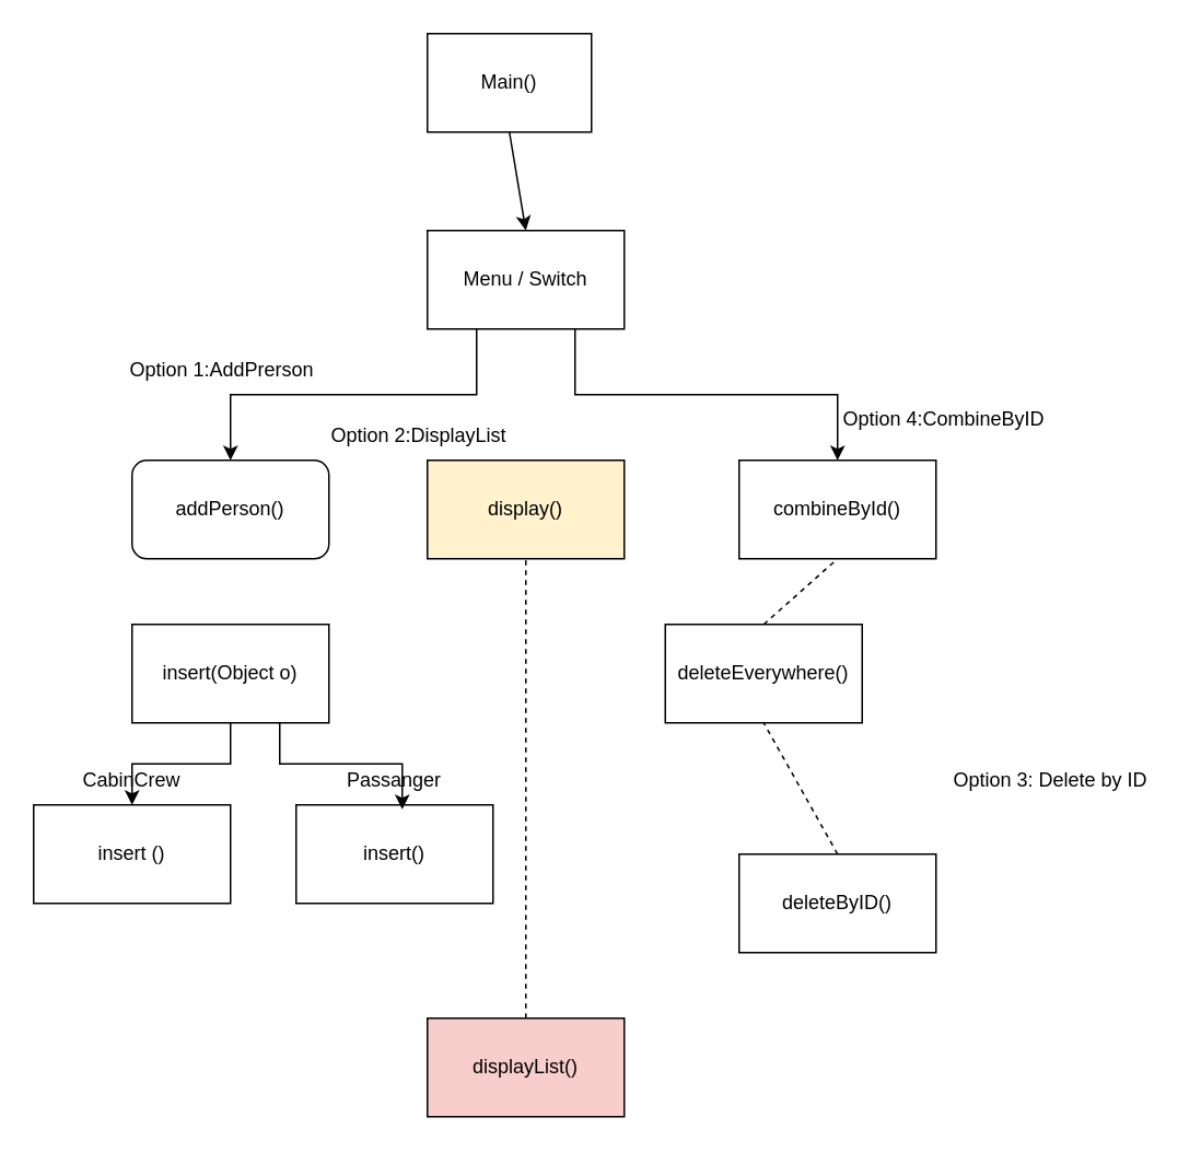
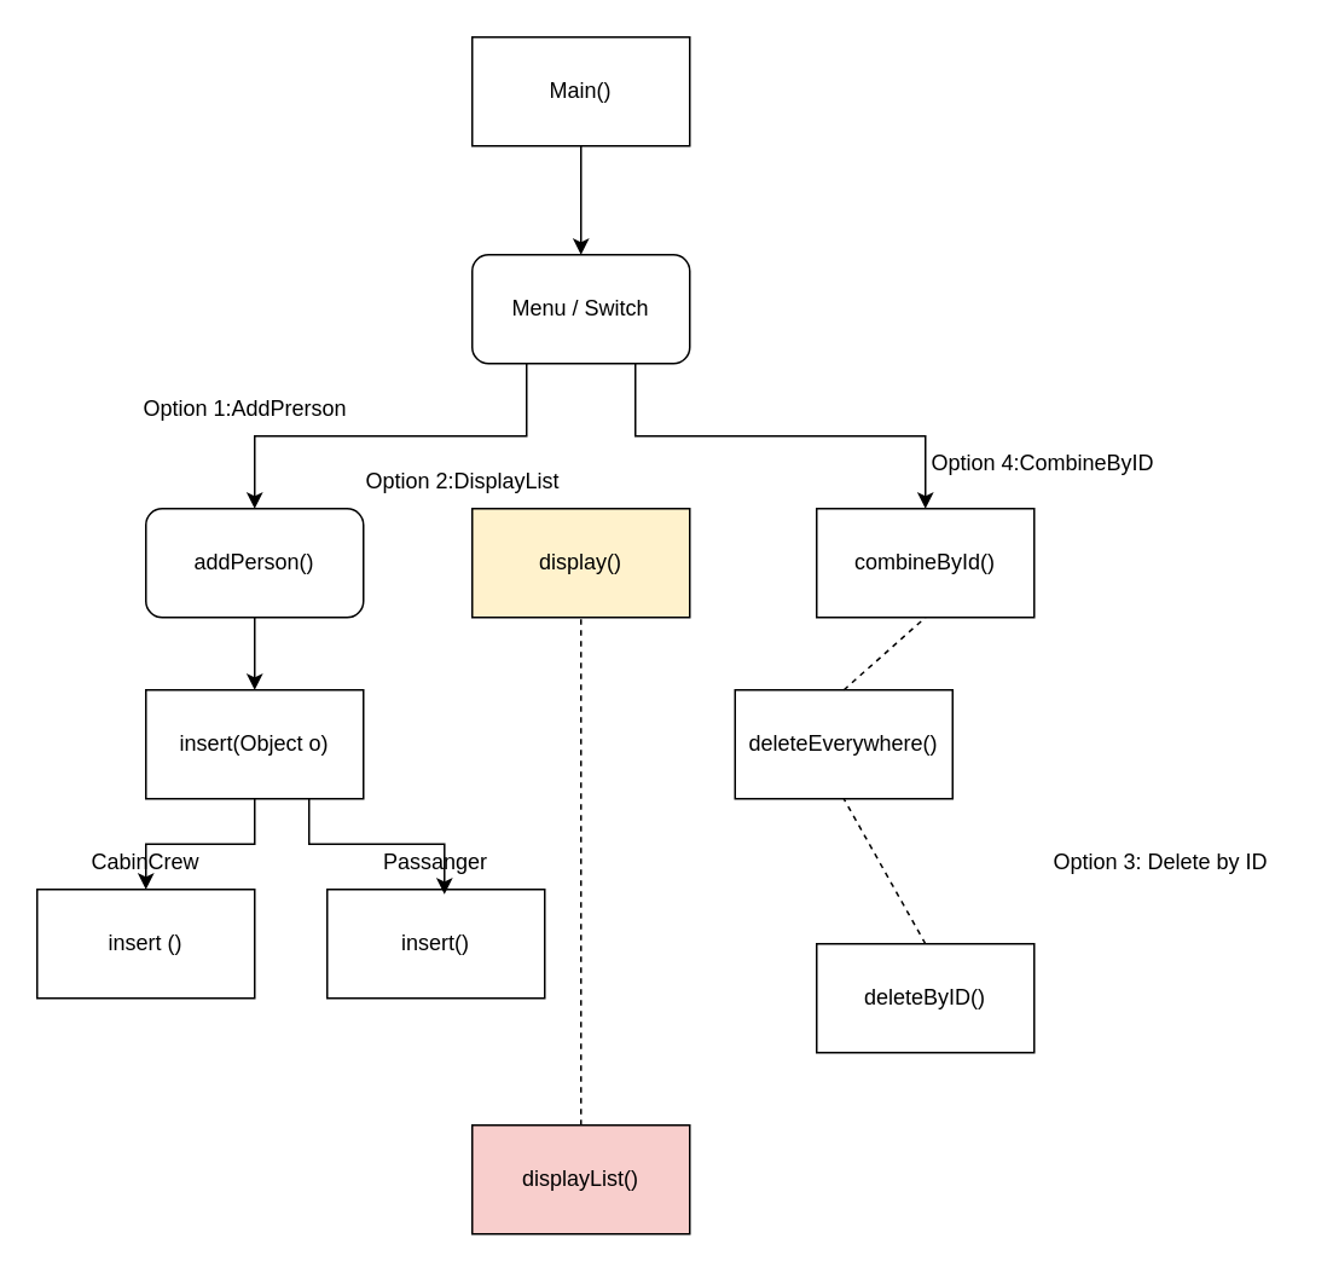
- <mxCell id="7" value="Main()" style="rounded=0;whiteSpace=wrap;html=1;" vertex="1" parent="1"><mxGeometry x="260" y="20" width="100" height="60" as="geometry" /></mxCell>
+ <mxCell id="7" value="Main()" style="rounded=0;whiteSpace=wrap;html=1;" vertex="1" parent="1"><mxGeometry x="260" y="20" width="120" height="60" as="geometry" /></mxCell>
- <mxCell id="4" value="Menu / Switch" style="rounded=0;whiteSpace=wrap;html=1;" vertex="1" parent="1"><mxGeometry x="260" y="140" width="120" height="60" as="geometry" /></mxCell>
+ <mxCell id="4" value="Menu / Switch" style="whiteSpace=wrap;html=1;rounded=1;" vertex="1" parent="1"><mxGeometry x="260" y="140" width="120" height="60" as="geometry" /></mxCell>
+ <mxCell id="5" style="edgeStyle=orthogonalEdgeStyle;rounded=0;orthogonalLoop=1;jettySize=auto;html=1;exitX=0.5;exitY=1;exitDx=0;exitDy=0;entryX=0.5;entryY=0;entryDx=0;entryDy=0;" edge="1" parent="1" source="6" target="13"><mxGeometry relative="1" as="geometry" /></mxCell>
